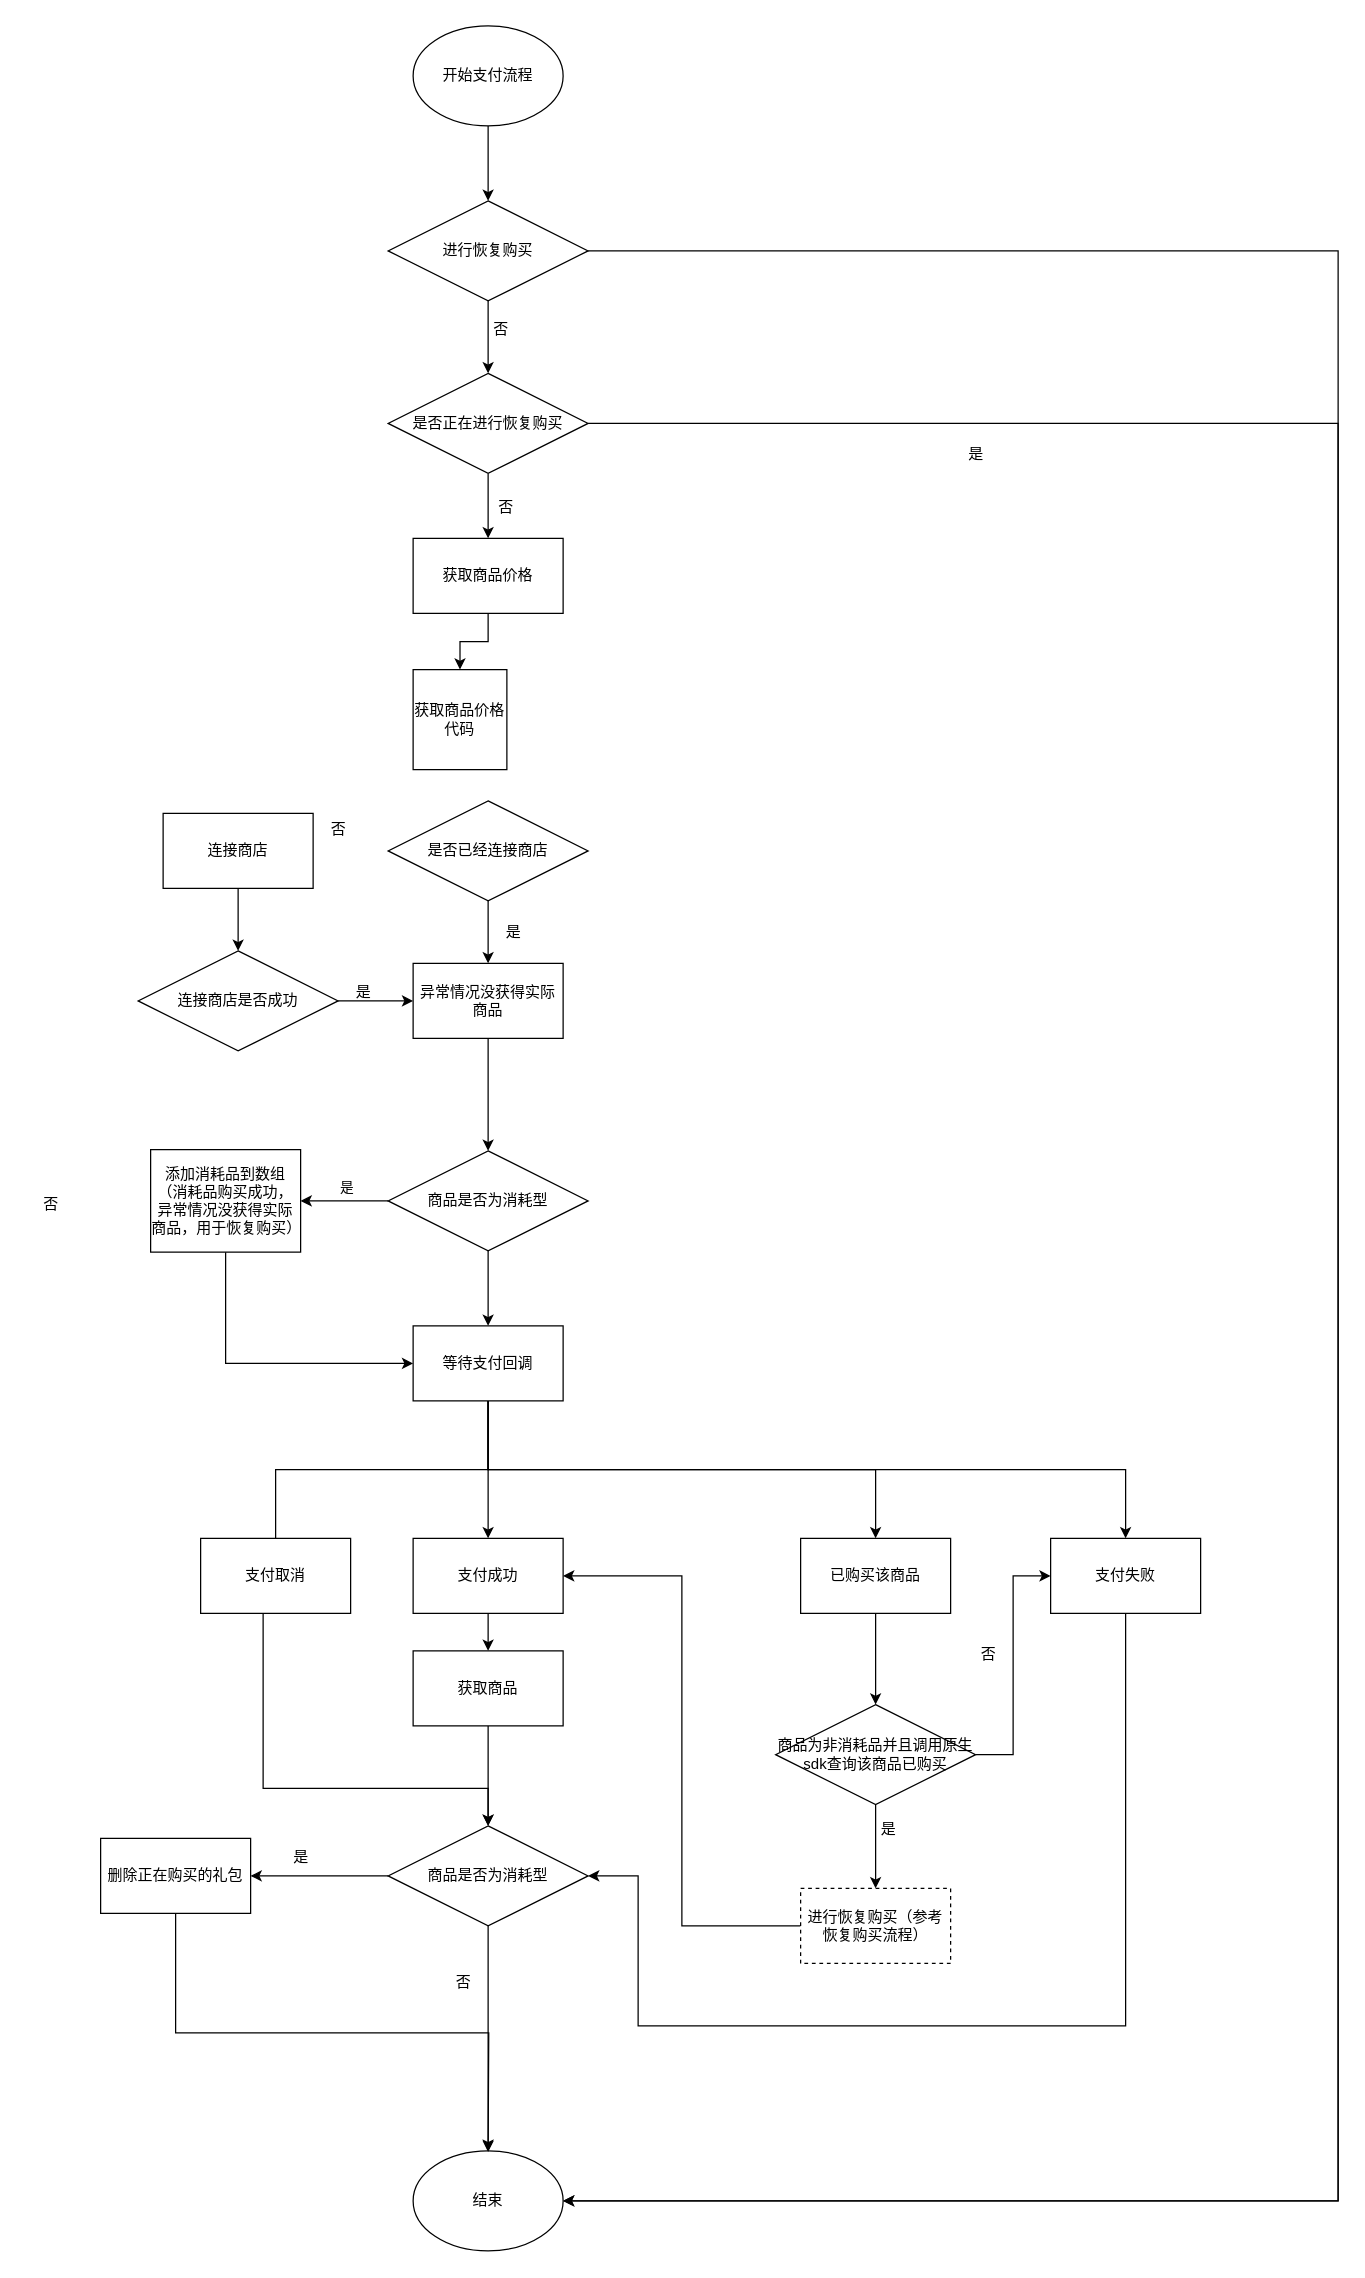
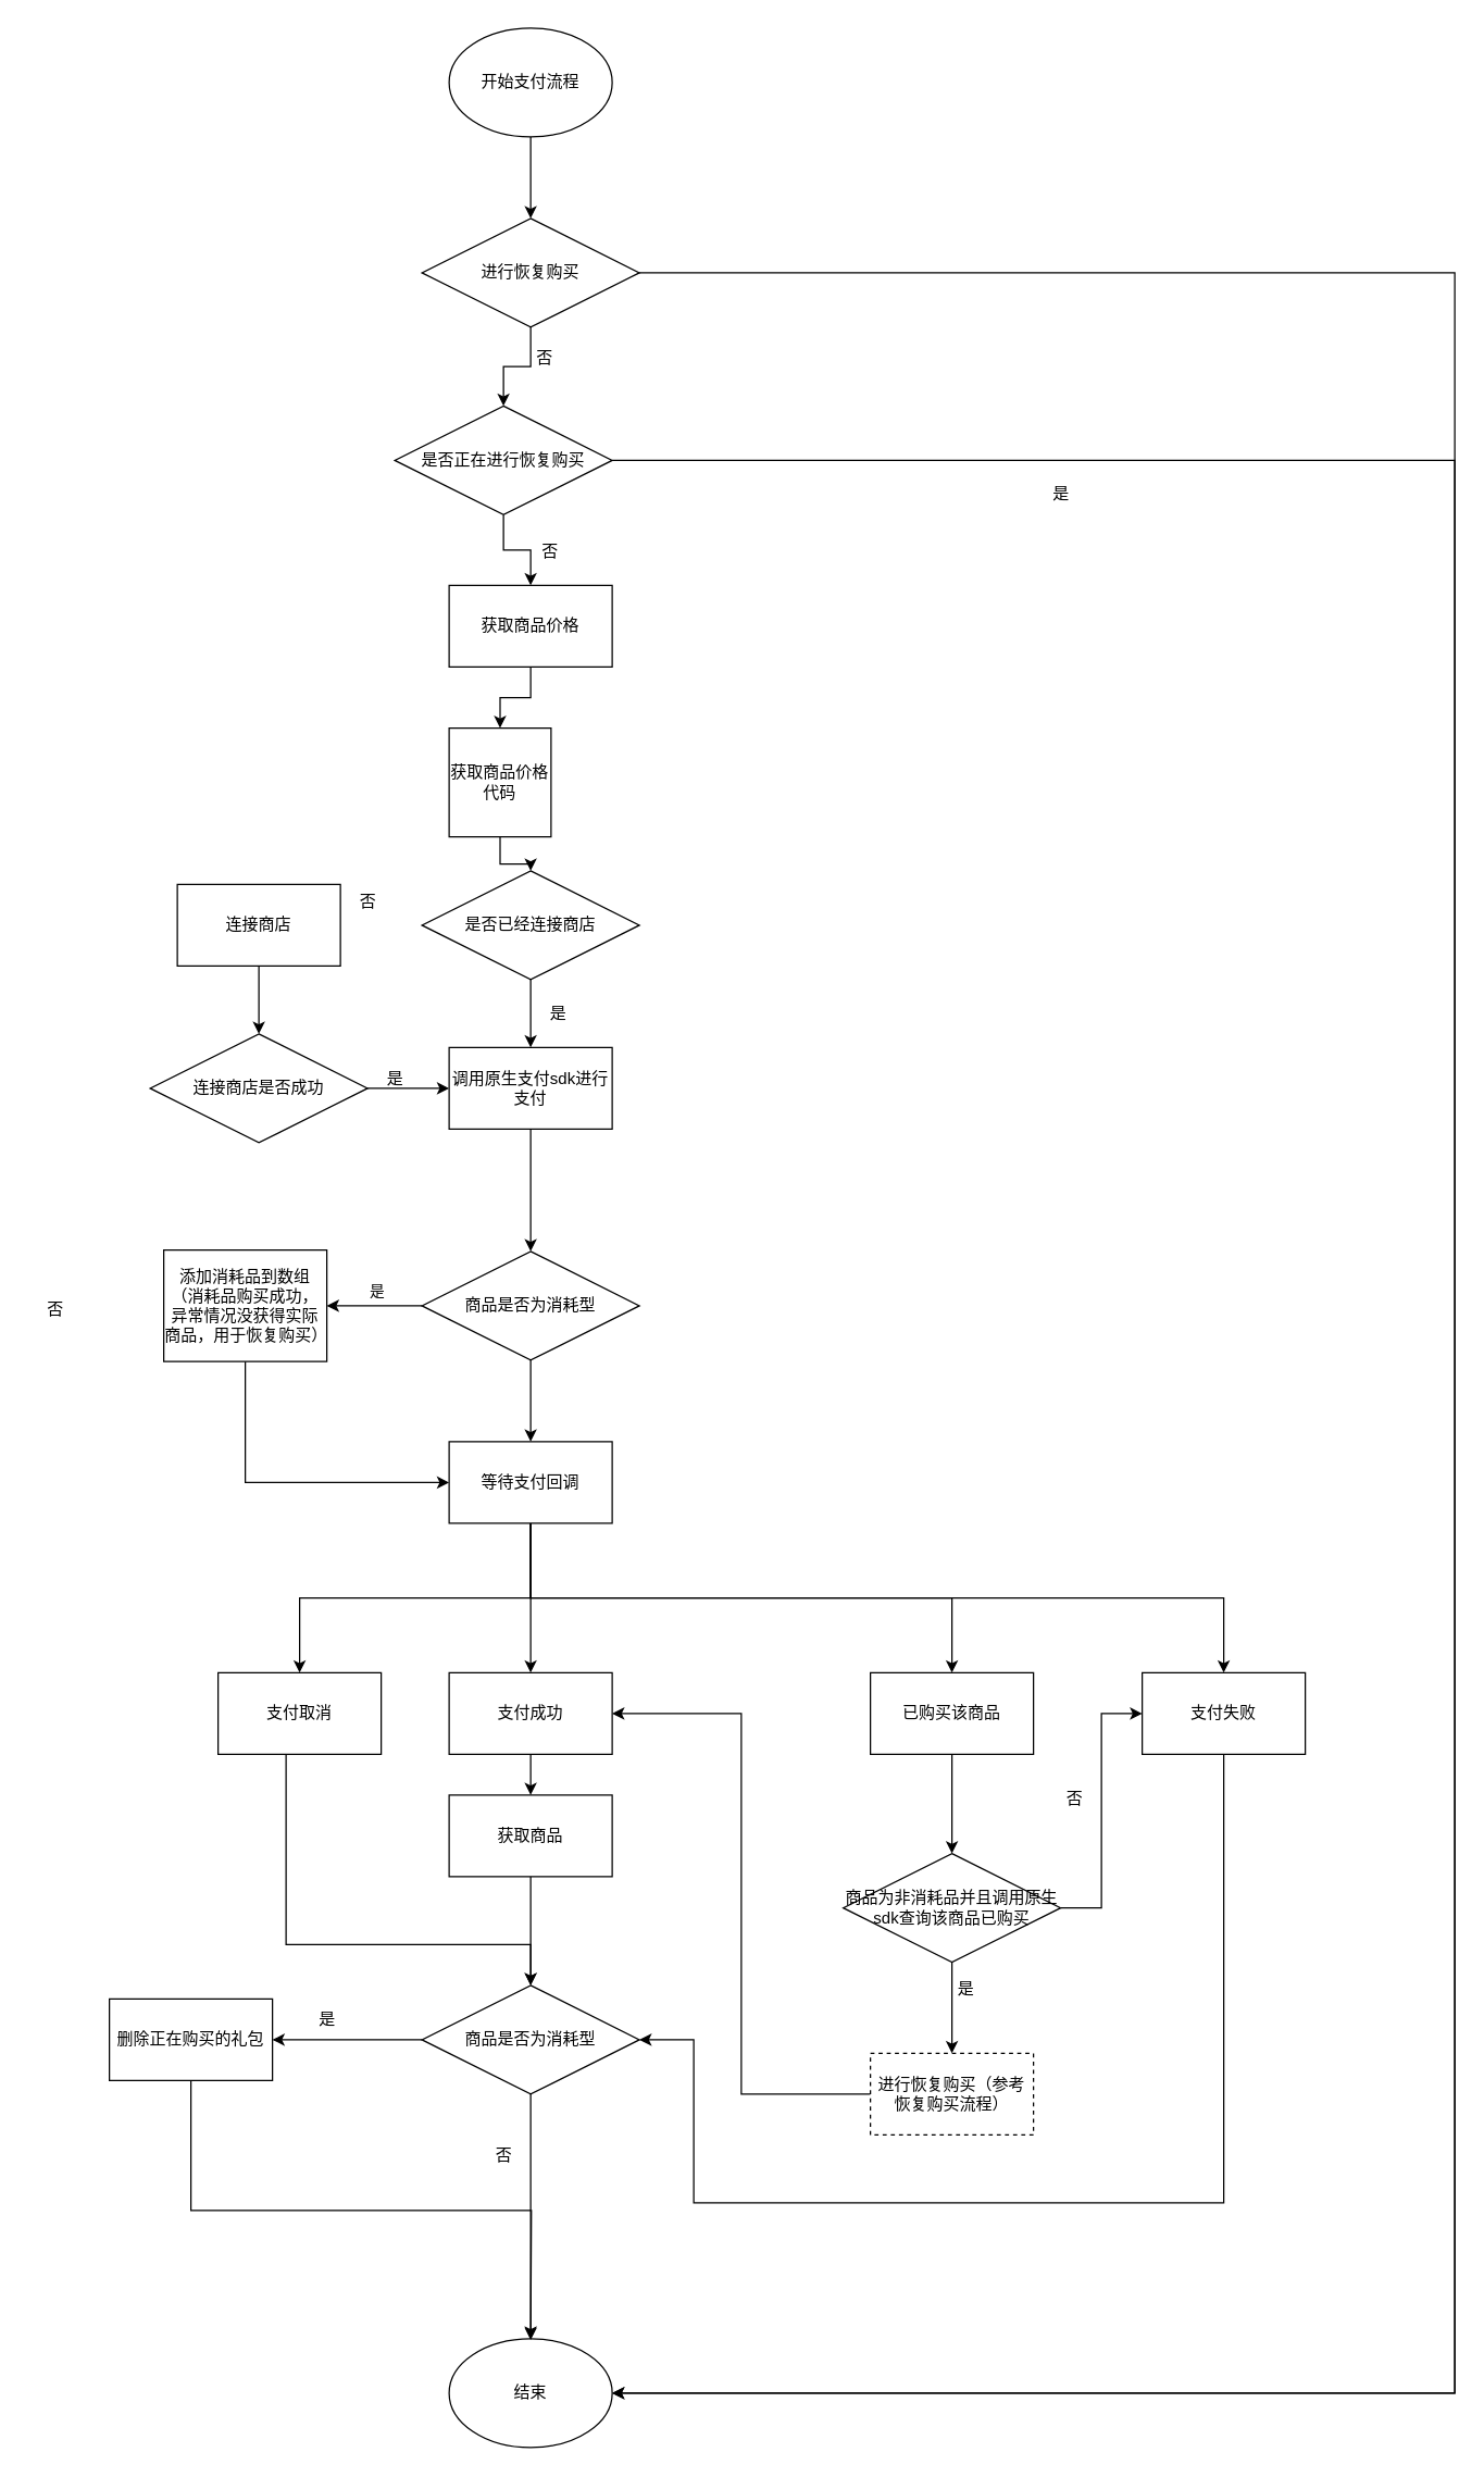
- <mxCell id="11" value="是否正在进行恢复购买" style="rhombus;whiteSpace=wrap;html=1;" parent="1" vertex="1"><mxGeometry x="310" y="298" width="160" height="80" as="geometry" /></mxCell>
+ <mxCell id="11" value="是否正在进行恢复购买" style="rhombus;whiteSpace=wrap;html=1;" parent="1" vertex="1"><mxGeometry x="290" y="298" width="160" height="80" as="geometry" /></mxCell>
+ <mxCell id="16" value="" style="edgeStyle=orthogonalEdgeStyle;rounded=0;orthogonalLoop=1;jettySize=auto;html=1;" parent="1" source="17" target="19" edge="1"><mxGeometry relative="1" as="geometry" /></mxCell>
- <mxCell id="46" value="异常情况没获得实际商品" style="rounded=0;whiteSpace=wrap;html=1;" vertex="1" parent="1"><mxGeometry x="330" y="770" width="120" height="60" as="geometry" /></mxCell>
+ <mxCell id="46" value="调用原生支付sdk进行支付" style="rounded=0;whiteSpace=wrap;html=1;" vertex="1" parent="1"><mxGeometry x="330" y="770" width="120" height="60" as="geometry" /></mxCell>
- <mxCell id="49" style="edgeStyle=orthogonalEdgeStyle;rounded=0;orthogonalLoop=1;jettySize=auto;html=1;exitX=0.5;exitY=1;exitDx=0;exitDy=0;entryX=0.5;entryY=0;entryDx=0;entryDy=0;endArrow=none;" edge="1" parent="1" source="53" target="35"><mxGeometry relative="1" as="geometry" /></mxCell>
+ <mxCell id="49" style="edgeStyle=orthogonalEdgeStyle;rounded=0;orthogonalLoop=1;jettySize=auto;html=1;exitX=0.5;exitY=1;exitDx=0;exitDy=0;entryX=0.5;entryY=0;entryDx=0;entryDy=0;" edge="1" parent="1" source="53" target="35"><mxGeometry relative="1" as="geometry" /></mxCell>
